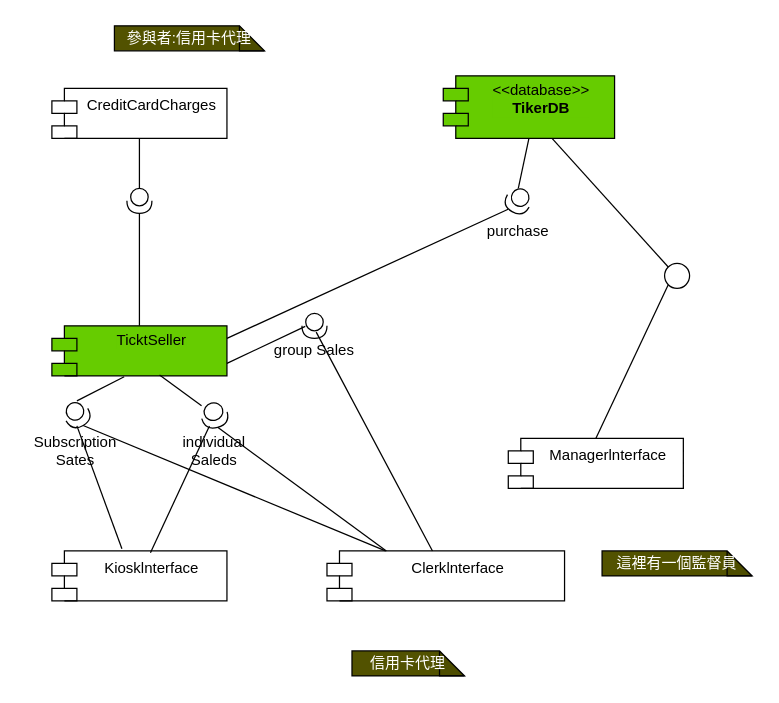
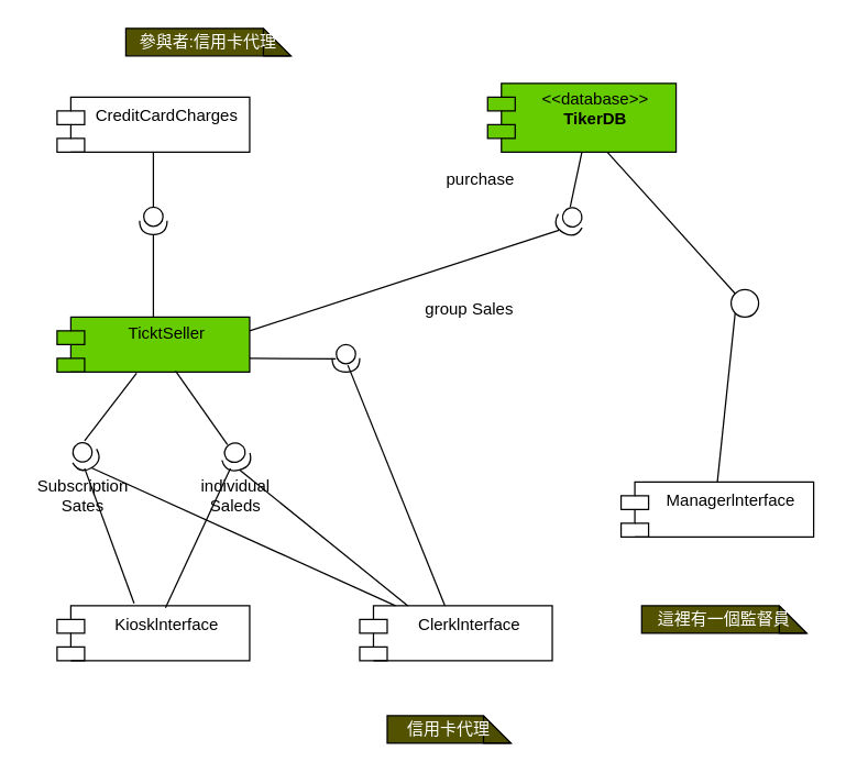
- <mxCell id="27" value="purchase" style="rounded=0;whiteSpace=wrap;strokeWidth=0;labelBackgroundColor=none;fillColor=none;strokeColor=none;" vertex="1" parent="1"><mxGeometry x="374" y="175" width="80" height="20" as="geometry" /></mxCell>
+ <mxCell id="27" value="purchase" style="rounded=0;whiteSpace=wrap;strokeWidth=0;labelBackgroundColor=none;fillColor=none;strokeColor=none;" vertex="1" parent="1"><mxGeometry x="309" y="120" width="80" height="20" as="geometry" /></mxCell>
- <mxCell id="6" value="&lt;div style=&quot;&quot;&gt;&lt;span style=&quot;background-color: rgb(102, 204, 0);&quot;&gt;TicktSeller&lt;/span&gt;&lt;/div&gt;" style="shape=module;align=center;spacingLeft=20;align=center;verticalAlign=top;whiteSpace=wrap;html=1;labelBackgroundColor=#66CC00;labelBorderColor=none;spacing=0;fillColor=#66CC00;strokeColor=#000000;gradientColor=none;fillStyle=auto;" vertex="1" parent="1"><mxGeometry x="41" y="260" width="140" height="40" as="geometry" /></mxCell>
+ <mxCell id="6" value="&lt;div style=&quot;&quot;&gt;&lt;span style=&quot;background-color: rgb(102, 204, 0);&quot;&gt;TicktSeller&lt;/span&gt;&lt;/div&gt;" style="shape=module;align=center;spacingLeft=20;align=center;verticalAlign=top;whiteSpace=wrap;html=1;labelBackgroundColor=#66CC00;labelBorderColor=none;spacing=0;fillColor=#66CC00;strokeColor=#000000;gradientColor=none;fillStyle=auto;" vertex="1" parent="1"><mxGeometry x="41" y="230" width="140" height="40" as="geometry" /></mxCell>
- <mxCell id="21" value="group Sales" style="rounded=0;whiteSpace=wrap;strokeWidth=0;labelBackgroundColor=none;fillColor=none;strokeColor=none;" vertex="1" parent="1"><mxGeometry x="211" y="270" width="80" height="20" as="geometry" /></mxCell>
+ <mxCell id="21" value="group Sales" style="rounded=0;whiteSpace=wrap;strokeWidth=0;labelBackgroundColor=none;fillColor=none;strokeColor=none;" vertex="1" parent="1"><mxGeometry x="301" y="215" width="80" height="20" as="geometry" /></mxCell>
- <mxCell id="31" value="Managerlnterface" style="shape=module;align=left;spacingLeft=20;align=center;verticalAlign=top;whiteSpace=wrap;html=1;" vertex="1" parent="1"><mxGeometry x="406" y="350" width="140" height="40" as="geometry" /></mxCell>
+ <mxCell id="31" value="Managerlnterface" style="shape=module;align=left;spacingLeft=20;align=center;verticalAlign=top;whiteSpace=wrap;html=1;" vertex="1" parent="1"><mxGeometry x="451" y="350" width="140" height="40" as="geometry" /></mxCell>
- <mxCell id="34" value="&lt;div style=&quot;text-align: justify;&quot;&gt;&lt;span style=&quot;background-color: initial;&quot;&gt;這裡有一個監督員&lt;/span&gt;&lt;/div&gt;" style="shape=note;whiteSpace=wrap;html=1;backgroundOutline=1;darkOpacity=0.05;align=center;fillColor=#525200;strokeColor=#000000;fontColor=#ffffff;size=20;" vertex="1" parent="1"><mxGeometry x="481" y="440" width="120" height="20" as="geometry" /></mxCell>
+ <mxCell id="34" value="&lt;div style=&quot;text-align: justify;&quot;&gt;&lt;span style=&quot;background-color: initial;&quot;&gt;這裡有一個監督員&lt;/span&gt;&lt;/div&gt;" style="shape=note;whiteSpace=wrap;html=1;backgroundOutline=1;darkOpacity=0.05;align=center;fillColor=#525200;strokeColor=#000000;fontColor=#ffffff;size=20;" vertex="1" parent="1"><mxGeometry x="466" y="440" width="120" height="20" as="geometry" /></mxCell>
- <mxCell id="16" value="Clerklnterface" style="shape=module;align=left;spacingLeft=20;align=center;verticalAlign=top;whiteSpace=wrap;html=1;" vertex="1" parent="1"><mxGeometry x="261" y="440" width="190" height="40" as="geometry" /></mxCell>
+ <mxCell id="16" value="Clerklnterface" style="shape=module;align=left;spacingLeft=20;align=center;verticalAlign=top;whiteSpace=wrap;html=1;" vertex="1" parent="1"><mxGeometry x="261" y="440" width="140" height="40" as="geometry" /></mxCell>
